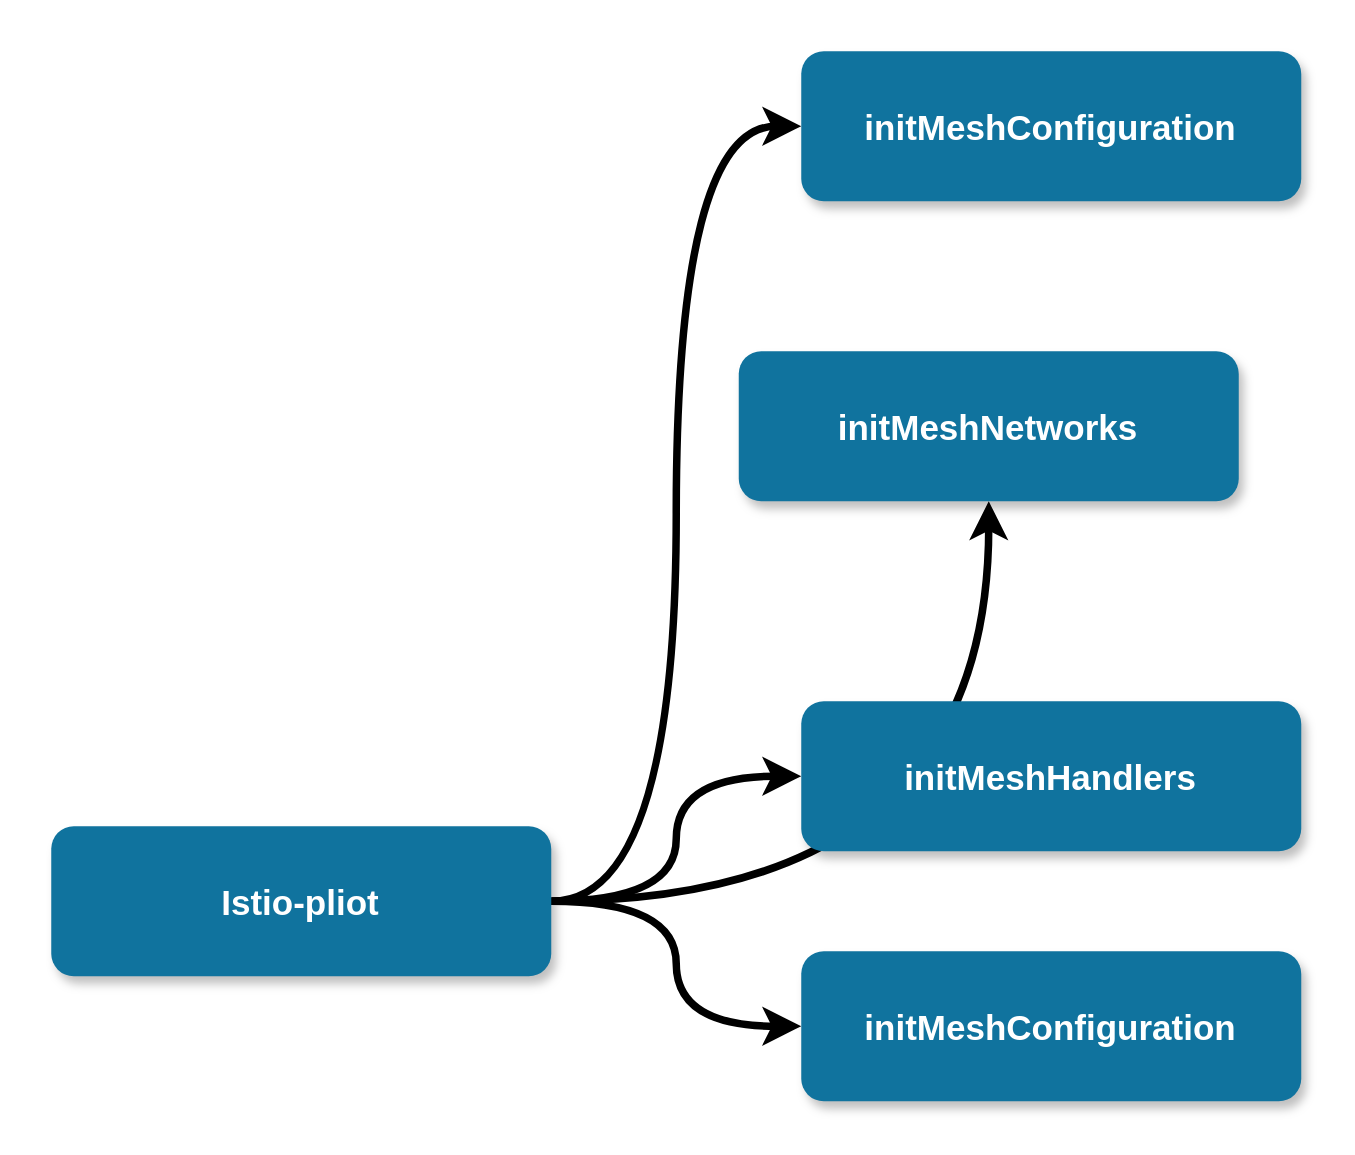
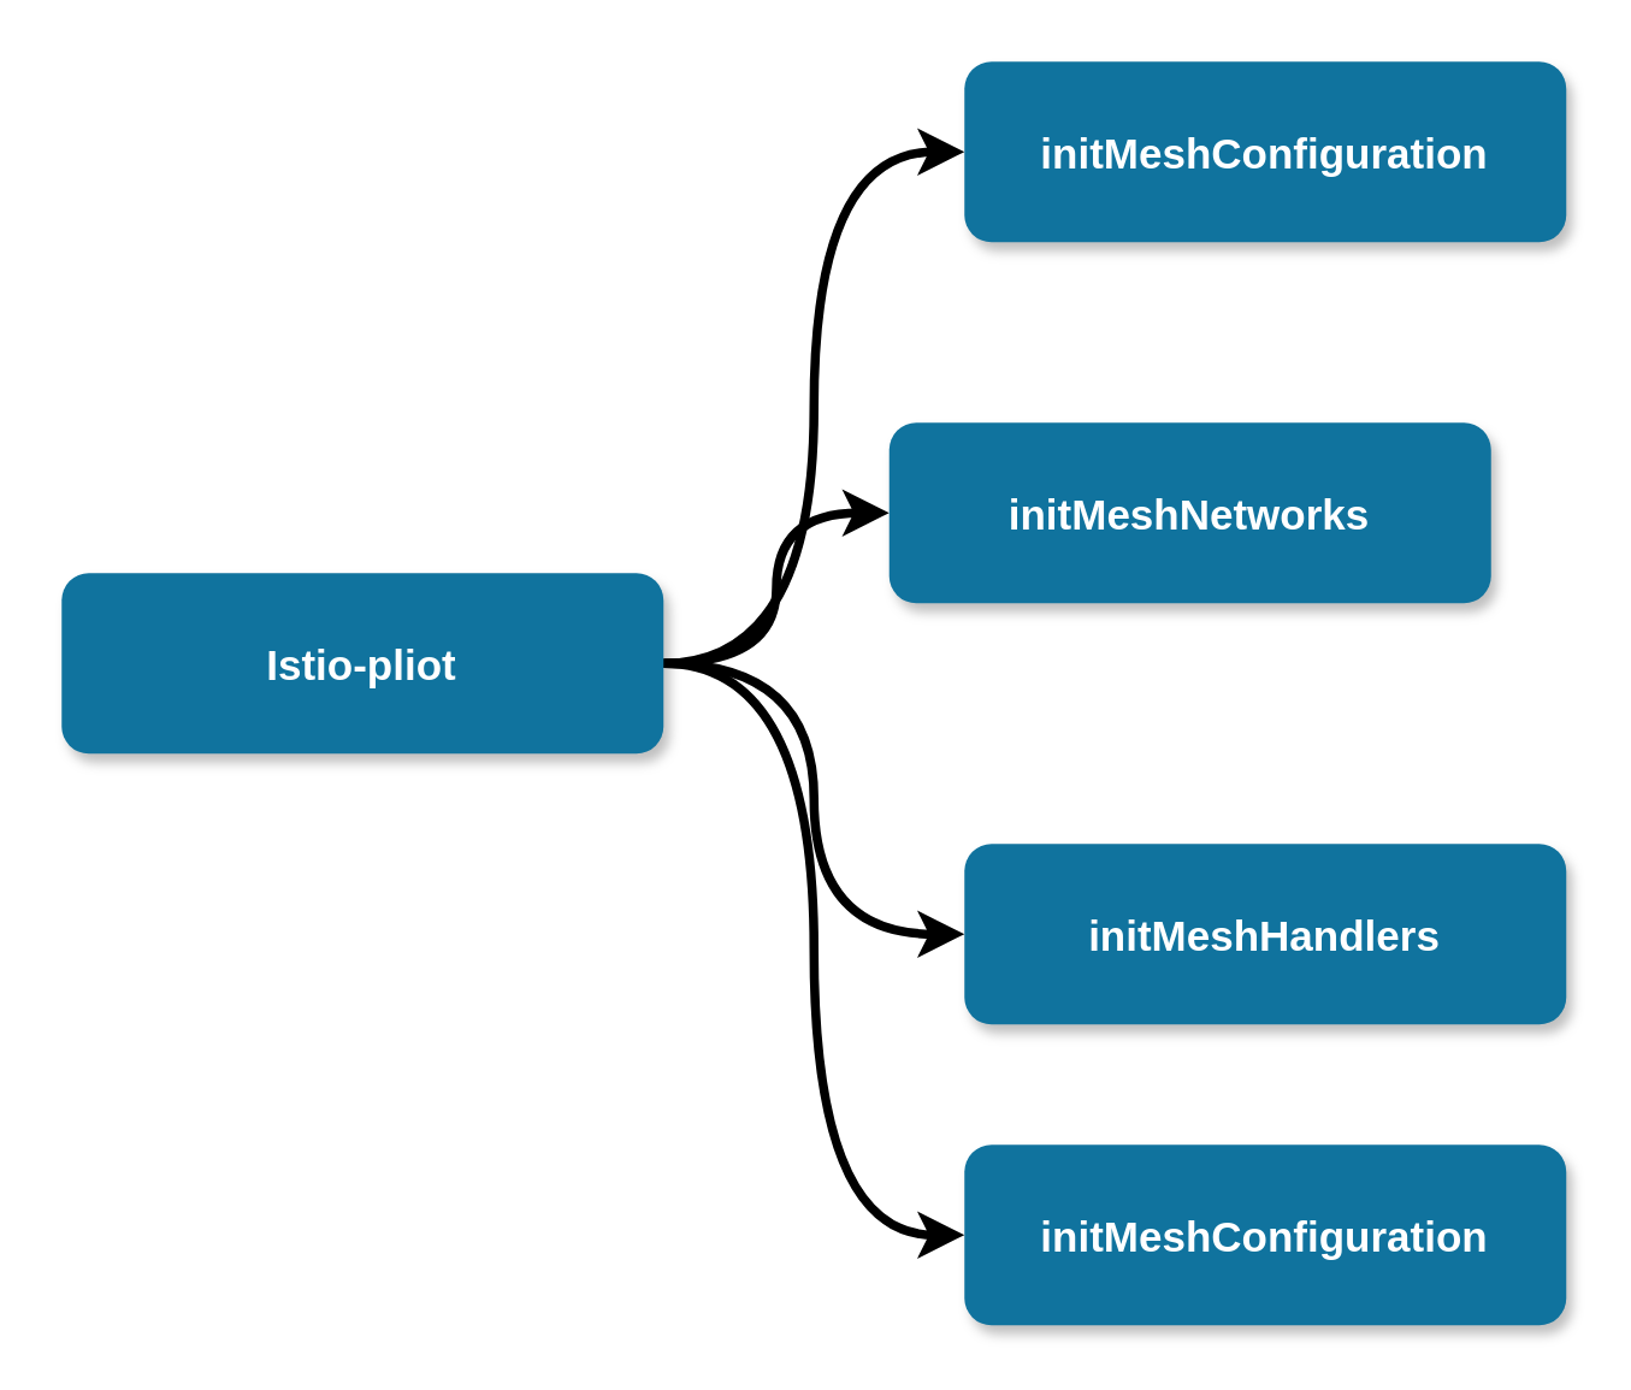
- <mxCell id="6" value="Istio-pliot" style="rounded=1;fillColor=#10739E;strokeColor=none;shadow=1;gradientColor=none;fontStyle=1;fontColor=#FFFFFF;fontSize=14;" parent="1" vertex="1"><mxGeometry x="20" y="330" width="200" height="60" as="geometry" /></mxCell>
+ <mxCell id="6" value="Istio-pliot" style="rounded=1;fillColor=#10739E;strokeColor=none;shadow=1;gradientColor=none;fontStyle=1;fontColor=#FFFFFF;fontSize=14;" parent="1" vertex="1"><mxGeometry x="20" y="190" width="200" height="60" as="geometry" /></mxCell>
